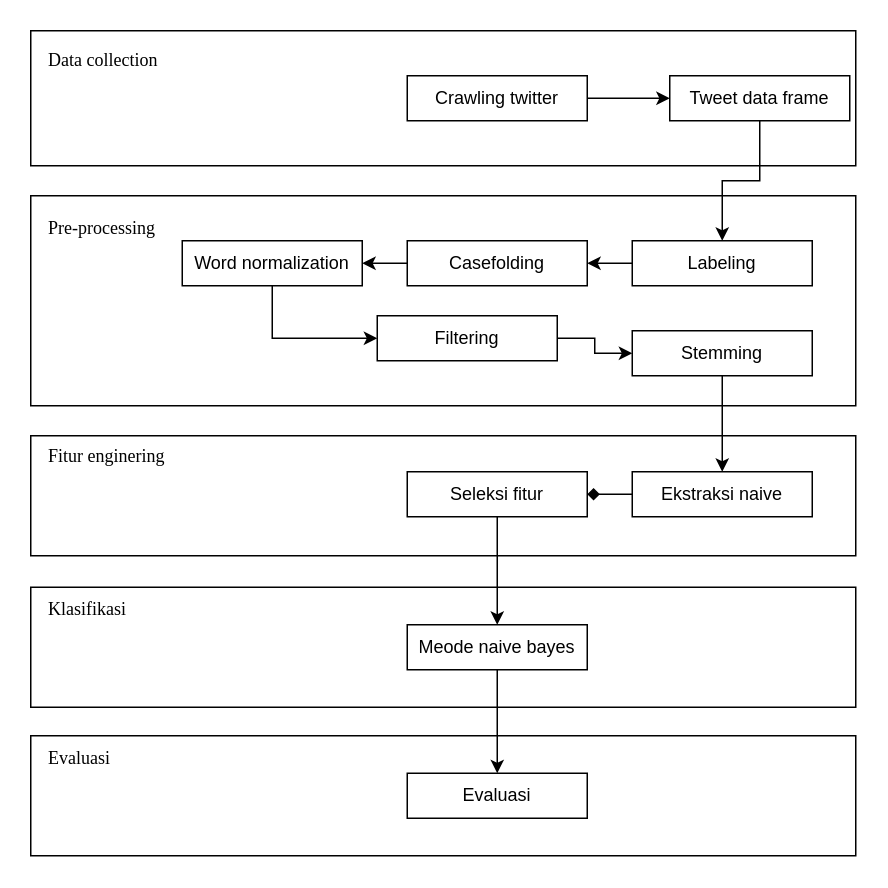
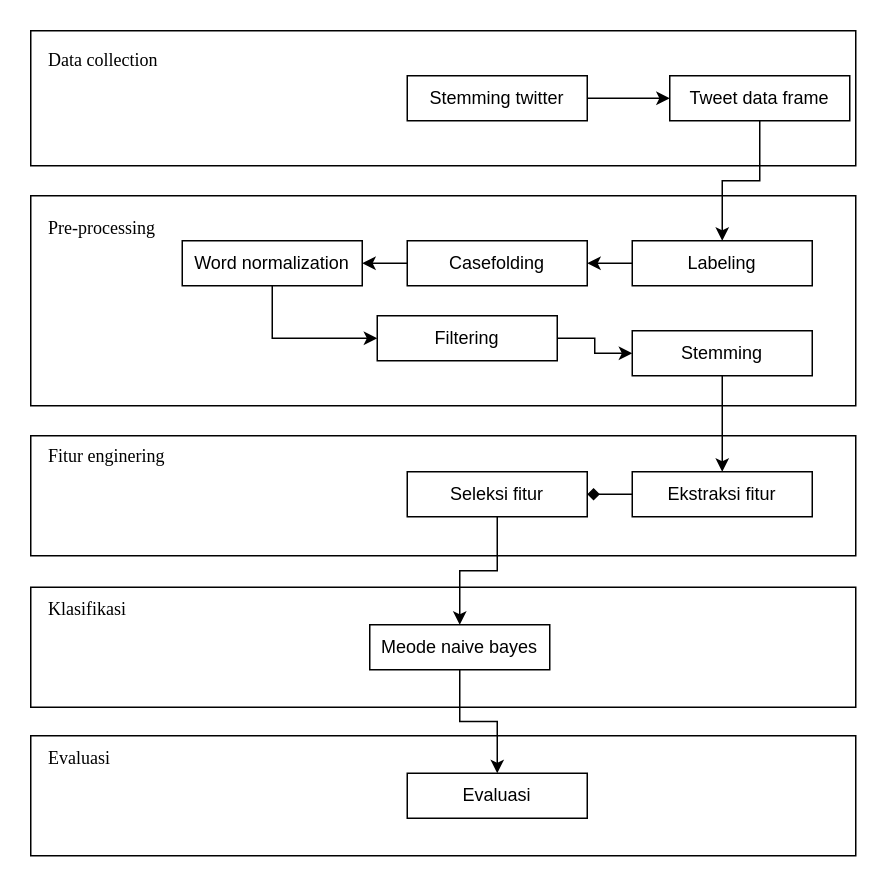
- <mxCell id="4" value="Crawling twitter" style="rounded=0;whiteSpace=wrap;html=1;" parent="1" vertex="1"><mxGeometry x="271" y="50" width="120" height="30" as="geometry" /></mxCell>
+ <mxCell id="4" value="Stemming twitter" style="rounded=0;whiteSpace=wrap;html=1;" parent="1" vertex="1"><mxGeometry x="271" y="50" width="120" height="30" as="geometry" /></mxCell>
- <mxCell id="19" value="Ekstraksi naive" style="rounded=0;whiteSpace=wrap;html=1;" parent="1" vertex="1"><mxGeometry x="421" y="314" width="120" height="30" as="geometry" /></mxCell>
+ <mxCell id="19" value="Ekstraksi fitur" style="rounded=0;whiteSpace=wrap;html=1;" parent="1" vertex="1"><mxGeometry x="421" y="314" width="120" height="30" as="geometry" /></mxCell>
- <mxCell id="22" value="Meode naive bayes" style="rounded=0;whiteSpace=wrap;html=1;" parent="1" vertex="1"><mxGeometry x="271" y="416" width="120" height="30" as="geometry" /></mxCell>
+ <mxCell id="22" value="Meode naive bayes" style="rounded=0;whiteSpace=wrap;html=1;" parent="1" vertex="1"><mxGeometry x="246" y="416" width="120" height="30" as="geometry" /></mxCell>
